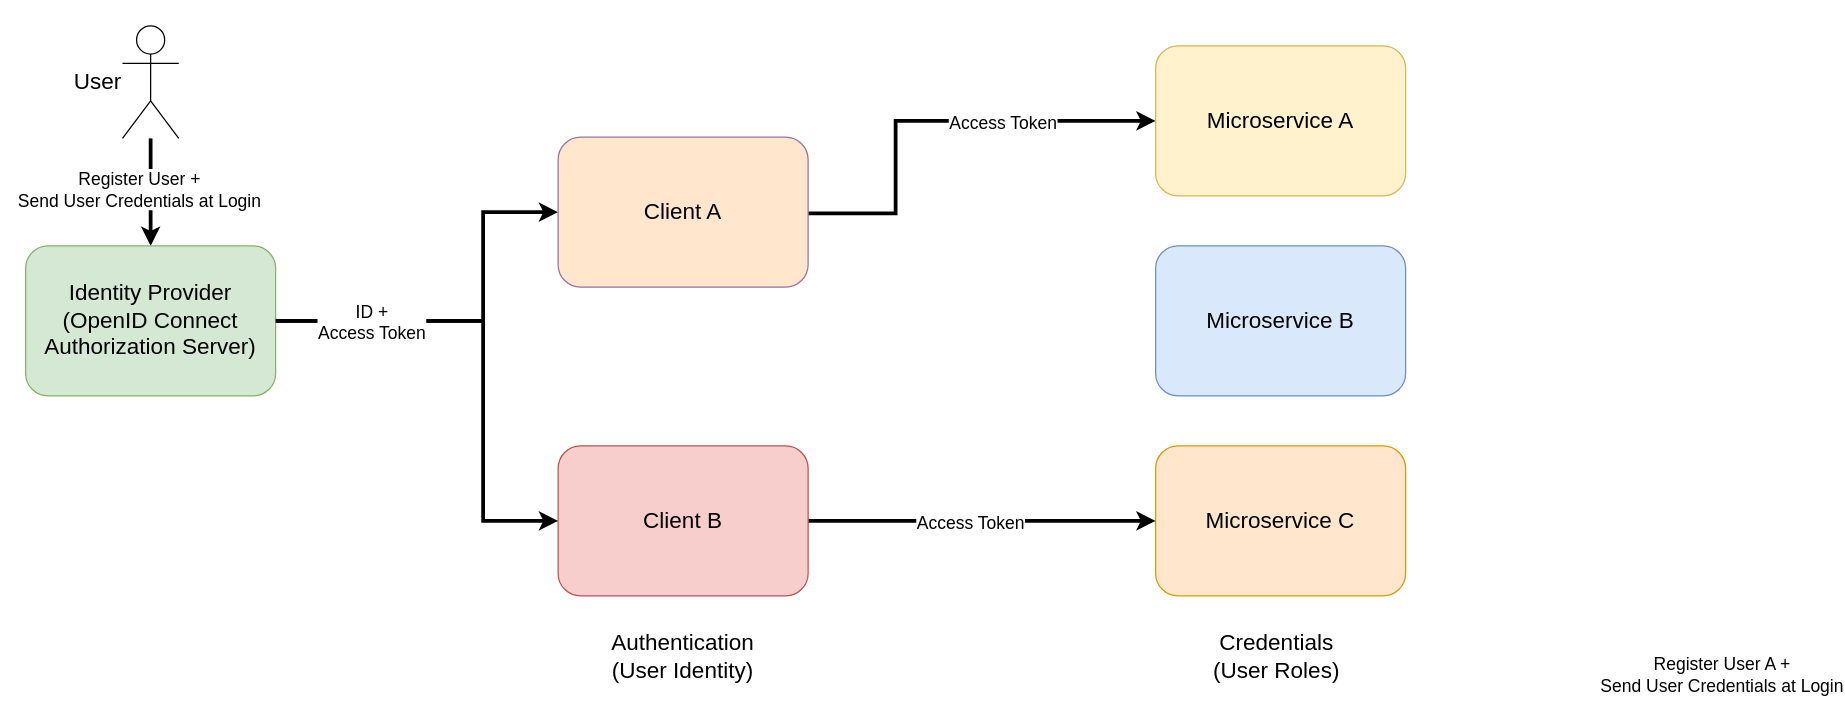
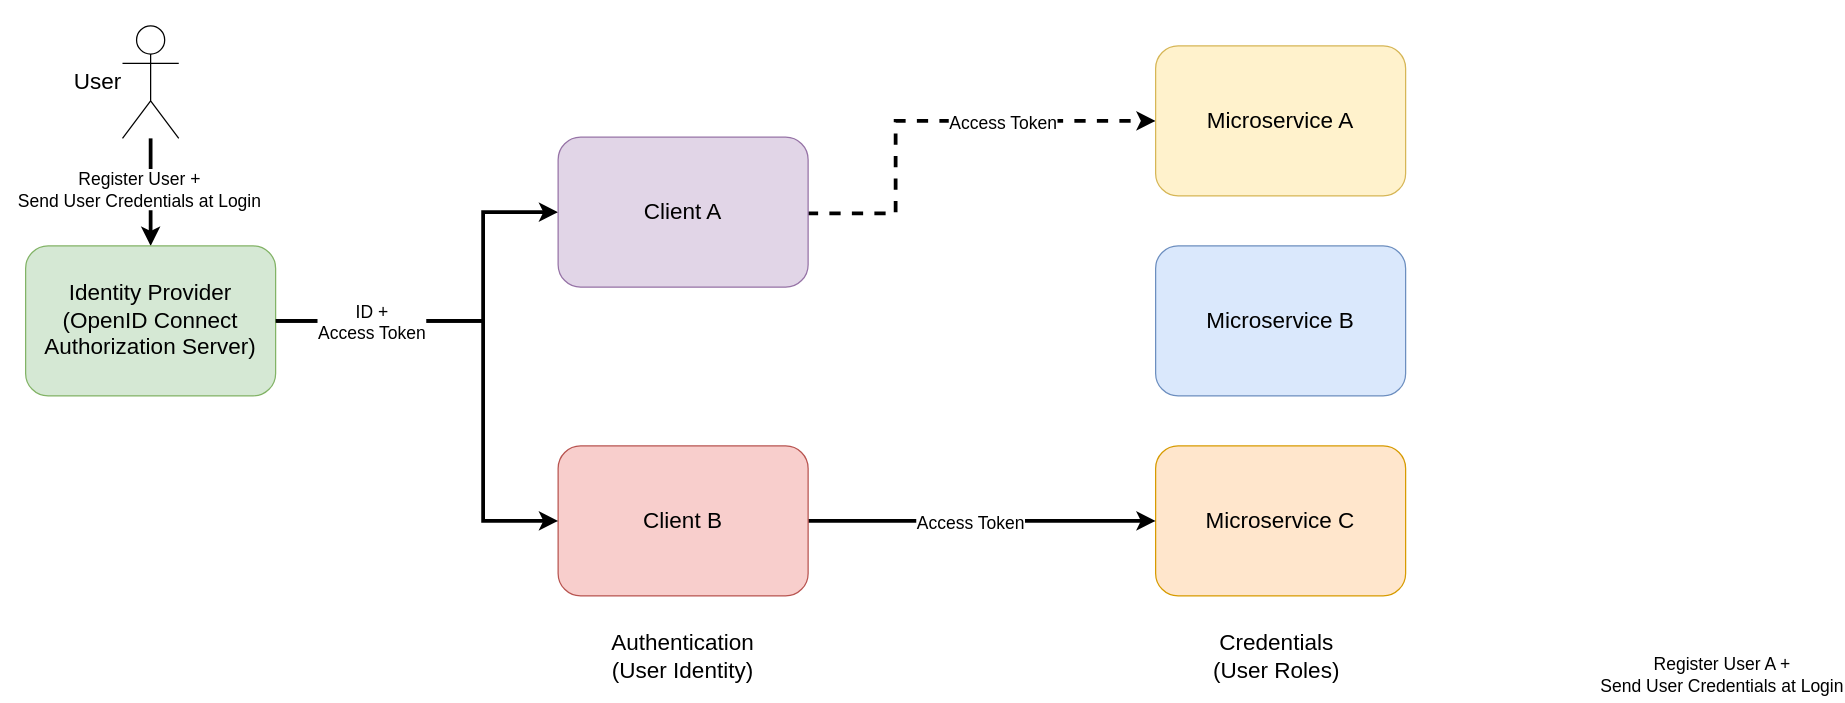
- <mxCell id="2" style="edgeStyle=orthogonalEdgeStyle;rounded=0;orthogonalLoop=1;jettySize=auto;html=1;entryX=0;entryY=0.5;entryDx=0;entryDy=0;strokeWidth=3;exitX=1;exitY=0.5;exitDx=0;exitDy=0;" parent="1" source="13" target="5" edge="1"><mxGeometry relative="1" as="geometry"><mxPoint x="646" y="250" as="sourcePoint" /><mxPoint x="846" y="80.5" as="targetPoint" /><Array as="points"><mxPoint x="646" y="170" /><mxPoint x="716" y="170" /><mxPoint x="716" y="96" /></Array></mxGeometry></mxCell>
+ <mxCell id="2" style="edgeStyle=orthogonalEdgeStyle;rounded=0;orthogonalLoop=1;jettySize=auto;html=1;entryX=0;entryY=0.5;entryDx=0;entryDy=0;strokeWidth=3;exitX=1;exitY=0.5;exitDx=0;exitDy=0;dashed=1;" parent="1" source="13" target="5" edge="1"><mxGeometry relative="1" as="geometry"><mxPoint x="646" y="250" as="sourcePoint" /><mxPoint x="846" y="80.5" as="targetPoint" /><Array as="points"><mxPoint x="646" y="170" /><mxPoint x="716" y="170" /><mxPoint x="716" y="96" /></Array></mxGeometry></mxCell>
- <mxCell id="13" value="&lt;font style=&quot;font-size: 18px;&quot;&gt;Client A&lt;/font&gt;" style="rounded=1;whiteSpace=wrap;html=1;fillColor=#ffe6cc;strokeColor=#9673a6;" vertex="1" parent="1"><mxGeometry x="446" y="109" width="200" height="120" as="geometry" /></mxCell>
+ <mxCell id="13" value="&lt;font style=&quot;font-size: 18px;&quot;&gt;Client A&lt;/font&gt;" style="rounded=1;whiteSpace=wrap;html=1;fillColor=#e1d5e7;strokeColor=#9673a6;" vertex="1" parent="1"><mxGeometry x="446" y="109" width="200" height="120" as="geometry" /></mxCell>
